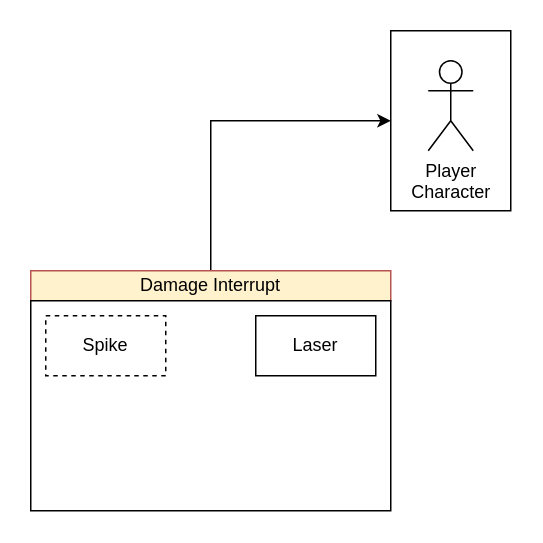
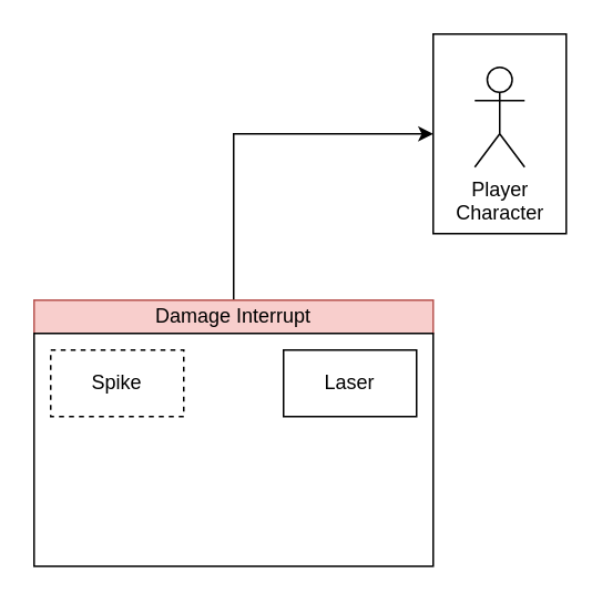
- <mxCell id="5" value="Damage Interrupt" style="rounded=0;whiteSpace=wrap;html=1;fillColor=#fff2cc;strokeColor=#b85450;" parent="1" vertex="1"><mxGeometry x="20" y="180" width="240" height="20" as="geometry" /></mxCell>
+ <mxCell id="5" value="Damage Interrupt" style="rounded=0;whiteSpace=wrap;html=1;fillColor=#f8cecc;strokeColor=#b85450;" parent="1" vertex="1"><mxGeometry x="20" y="180" width="240" height="20" as="geometry" /></mxCell>
